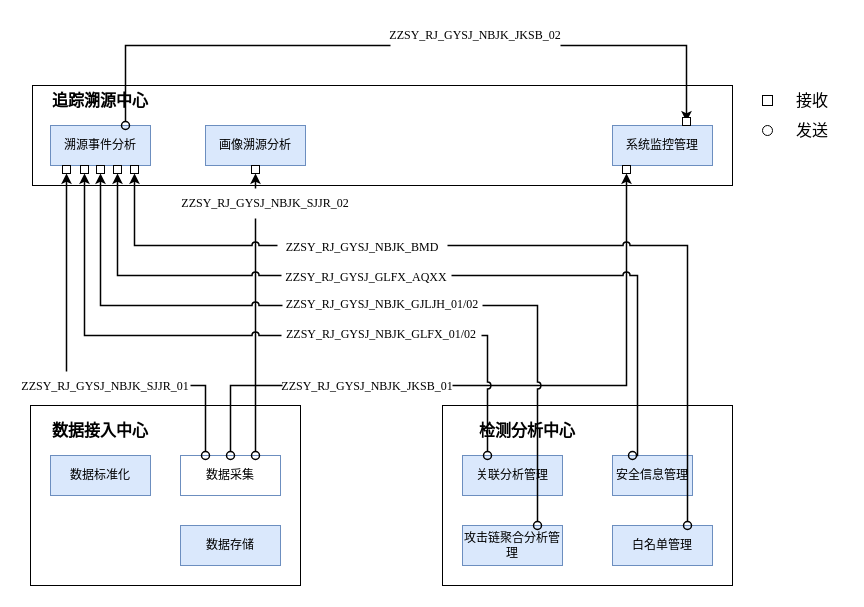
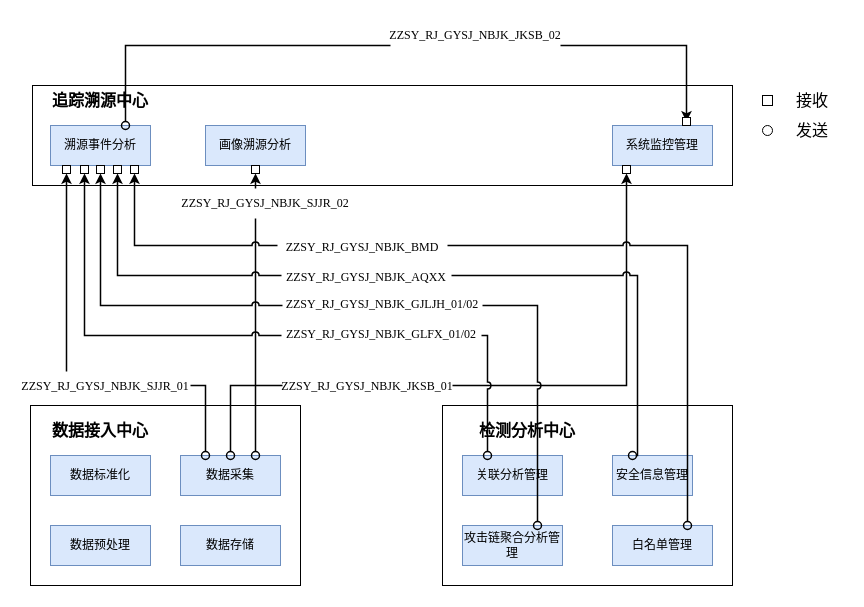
- <mxCell id="41" value="&lt;span lang=&quot;EN-US&quot; style=&quot;font-size: 12px ; font-family: &amp;#34;times new roman&amp;#34; , serif&quot;&gt;ZZSY_RJ_GYSJ_GLFX_AQXX&lt;/span&gt;" style="text;html=1;strokeColor=none;fillColor=#FFFFFF;align=center;verticalAlign=middle;whiteSpace=wrap;rounded=0;fontFamily=Helvetica;fontSize=12;fontColor=default;" vertex="1" parent="1"><mxGeometry x="281" y="262" width="170" height="30" as="geometry" /></mxCell>
+ <mxCell id="41" value="&lt;span lang=&quot;EN-US&quot; style=&quot;font-size: 12px ; font-family: &amp;#34;times new roman&amp;#34; , serif&quot;&gt;ZZSY_RJ_GYSJ_NBJK_AQXX&lt;/span&gt;" style="text;html=1;strokeColor=none;fillColor=#FFFFFF;align=center;verticalAlign=middle;whiteSpace=wrap;rounded=0;fontFamily=Helvetica;fontSize=12;fontColor=default;" vertex="1" parent="1"><mxGeometry x="281" y="262" width="170" height="30" as="geometry" /></mxCell>
- <mxCell id="12" value="数据采集" style="rounded=0;whiteSpace=wrap;html=1;fillColor=#ffffff;strokeColor=#6c8ebf;" vertex="1" parent="1"><mxGeometry x="180" y="455" width="100" height="40" as="geometry" /></mxCell>
+ <mxCell id="12" value="数据采集" style="rounded=0;whiteSpace=wrap;html=1;fillColor=#dae8fc;strokeColor=#6c8ebf;" vertex="1" parent="1"><mxGeometry x="180" y="455" width="100" height="40" as="geometry" /></mxCell>
+ <mxCell id="11" value="数据预处理" style="rounded=0;whiteSpace=wrap;html=1;fillColor=#dae8fc;strokeColor=#6c8ebf;" vertex="1" parent="1"><mxGeometry x="50" y="525" width="100" height="40" as="geometry" /></mxCell>
